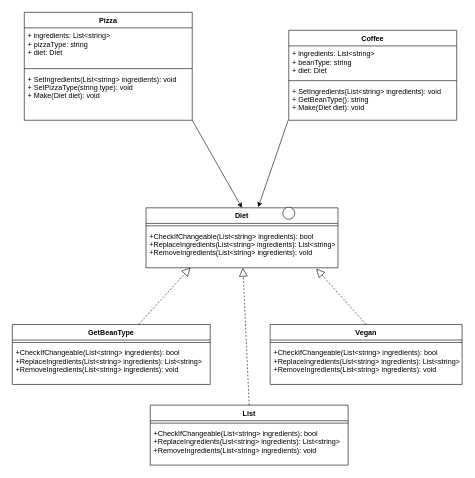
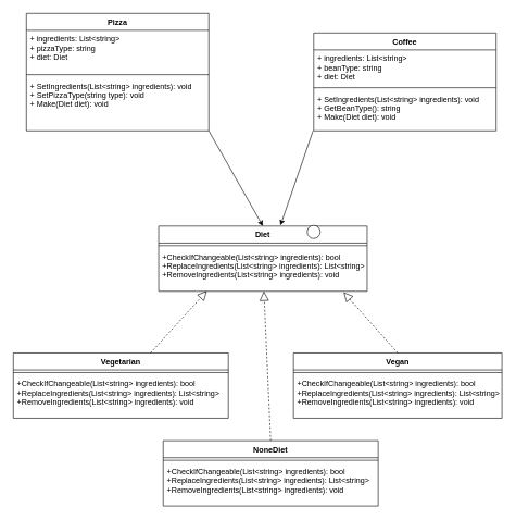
- <mxCell id="8" value="GetBeanType" style="swimlane;fontStyle=1;align=center;verticalAlign=top;childLayout=stackLayout;horizontal=1;startSize=26;horizontalStack=0;resizeParent=1;resizeParentMax=0;resizeLast=0;collapsible=1;marginBottom=0;" parent="1" vertex="1"><mxGeometry x="20" y="540.5" width="330" height="100" as="geometry" /></mxCell>
+ <mxCell id="8" value="Vegetarian" style="swimlane;fontStyle=1;align=center;verticalAlign=top;childLayout=stackLayout;horizontal=1;startSize=26;horizontalStack=0;resizeParent=1;resizeParentMax=0;resizeLast=0;collapsible=1;marginBottom=0;" parent="1" vertex="1"><mxGeometry x="20" y="540.5" width="330" height="100" as="geometry" /></mxCell>
- <mxCell id="16" value="List" style="swimlane;fontStyle=1;align=center;verticalAlign=top;childLayout=stackLayout;horizontal=1;startSize=26;horizontalStack=0;resizeParent=1;resizeParentMax=0;resizeLast=0;collapsible=1;marginBottom=0;" parent="1" vertex="1"><mxGeometry x="250" y="675" width="330" height="100" as="geometry" /></mxCell>
+ <mxCell id="16" value="NoneDiet" style="swimlane;fontStyle=1;align=center;verticalAlign=top;childLayout=stackLayout;horizontal=1;startSize=26;horizontalStack=0;resizeParent=1;resizeParentMax=0;resizeLast=0;collapsible=1;marginBottom=0;" parent="1" vertex="1"><mxGeometry x="250" y="675" width="330" height="100" as="geometry" /></mxCell>
